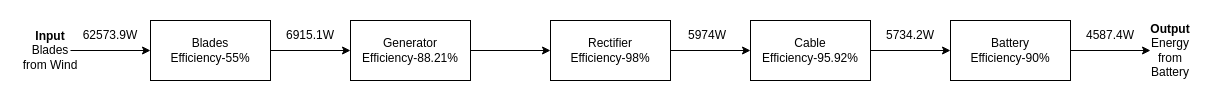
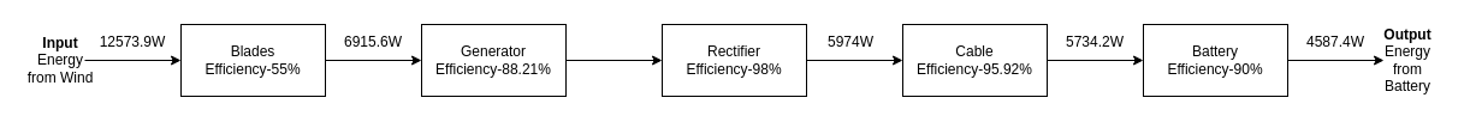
- <mxCell id="20" value="62573.9W" style="text;html=1;align=center;verticalAlign=middle;whiteSpace=wrap;rounded=0;" vertex="1" parent="1"><mxGeometry x="80" y="20" width="60" height="30" as="geometry" /></mxCell>
+ <mxCell id="20" value="12573.9W" style="text;html=1;align=center;verticalAlign=middle;whiteSpace=wrap;rounded=0;" vertex="1" parent="1"><mxGeometry x="80" y="20" width="60" height="30" as="geometry" /></mxCell>
- <mxCell id="21" value="6915.1W" style="text;html=1;align=center;verticalAlign=middle;whiteSpace=wrap;rounded=0;" vertex="1" parent="1"><mxGeometry x="280" y="20" width="60" height="30" as="geometry" /></mxCell>
+ <mxCell id="21" value="6915.6W" style="text;html=1;align=center;verticalAlign=middle;whiteSpace=wrap;rounded=0;" vertex="1" parent="1"><mxGeometry x="280" y="20" width="60" height="30" as="geometry" /></mxCell>
- <mxCell id="6" value="&lt;b&gt;Input&lt;/b&gt;&lt;div&gt;Blades from Wind&lt;/div&gt;" style="text;html=1;align=center;verticalAlign=middle;whiteSpace=wrap;rounded=0;" vertex="1" parent="1"><mxGeometry x="20" y="35" width="60" height="30" as="geometry" /></mxCell>
+ <mxCell id="6" value="&lt;b&gt;Input&lt;/b&gt;&lt;div&gt;Energy from Wind&lt;/div&gt;" style="text;html=1;align=center;verticalAlign=middle;whiteSpace=wrap;rounded=0;" vertex="1" parent="1"><mxGeometry x="20" y="35" width="60" height="30" as="geometry" /></mxCell>
